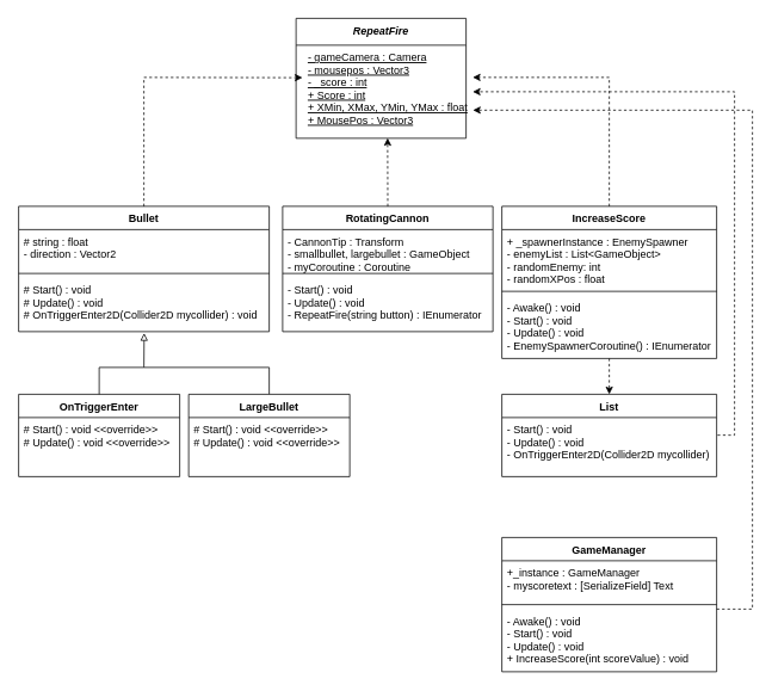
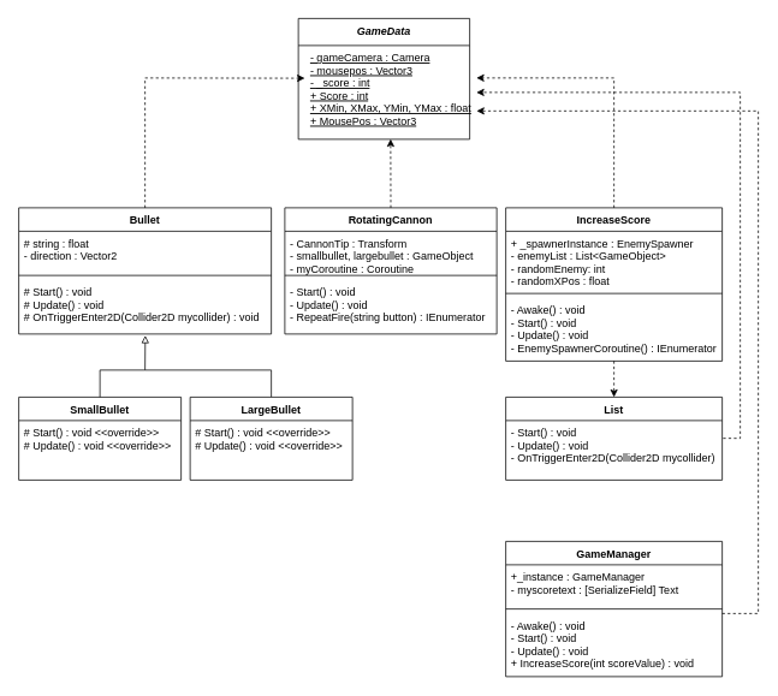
- <mxCell id="6" value="RepeatFire" style="swimlane;fontStyle=3;align=center;verticalAlign=top;childLayout=stackLayout;horizontal=1;startSize=30;horizontalStack=0;resizeParent=1;resizeParentMax=0;resizeLast=0;collapsible=1;marginBottom=0;" parent="1" vertex="1"><mxGeometry x="330" y="20" width="190" height="134" as="geometry" /></mxCell>
+ <mxCell id="6" value="GameData" style="swimlane;fontStyle=3;align=center;verticalAlign=top;childLayout=stackLayout;horizontal=1;startSize=30;horizontalStack=0;resizeParent=1;resizeParentMax=0;resizeLast=0;collapsible=1;marginBottom=0;" parent="1" vertex="1"><mxGeometry x="330" y="20" width="190" height="134" as="geometry" /></mxCell>
- <mxCell id="18" value="OnTriggerEnter" style="swimlane;fontStyle=1;align=center;verticalAlign=top;childLayout=stackLayout;horizontal=1;startSize=26;horizontalStack=0;resizeParent=1;resizeParentMax=0;resizeLast=0;collapsible=1;marginBottom=0;" parent="1" vertex="1"><mxGeometry x="20" y="440" width="180" height="92" as="geometry" /></mxCell>
+ <mxCell id="18" value="SmallBullet" style="swimlane;fontStyle=1;align=center;verticalAlign=top;childLayout=stackLayout;horizontal=1;startSize=26;horizontalStack=0;resizeParent=1;resizeParentMax=0;resizeLast=0;collapsible=1;marginBottom=0;" parent="1" vertex="1"><mxGeometry x="20" y="440" width="180" height="92" as="geometry" /></mxCell>
